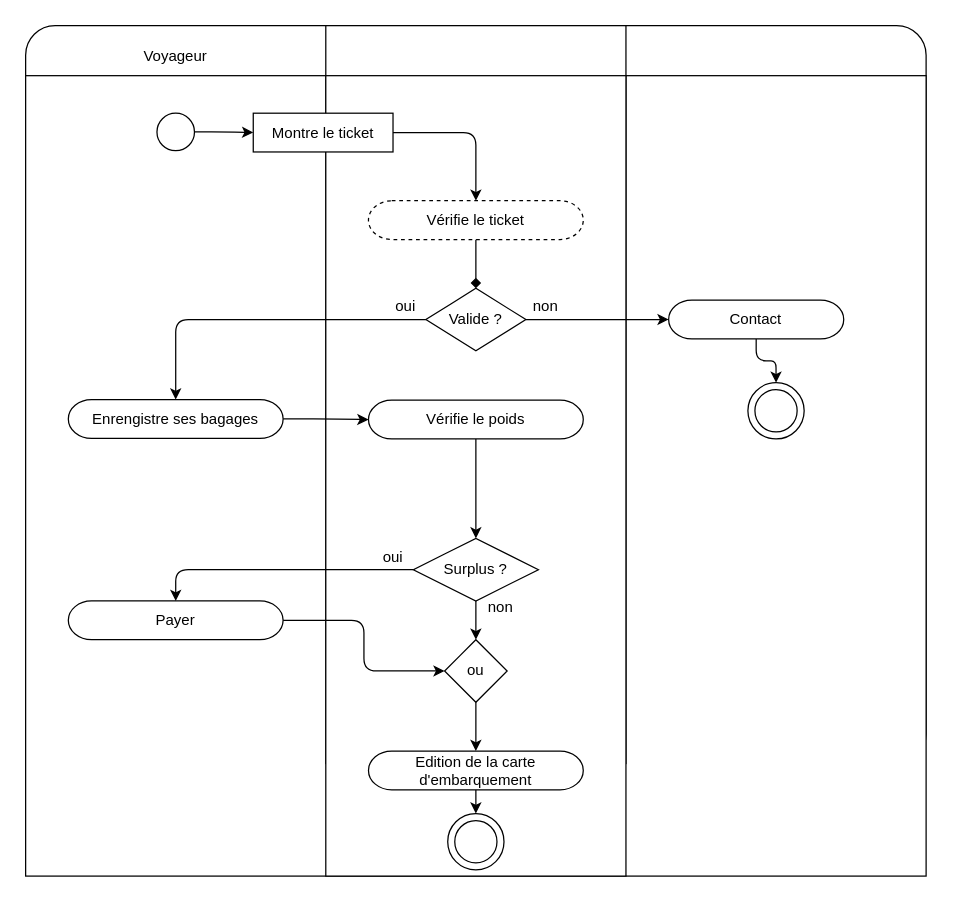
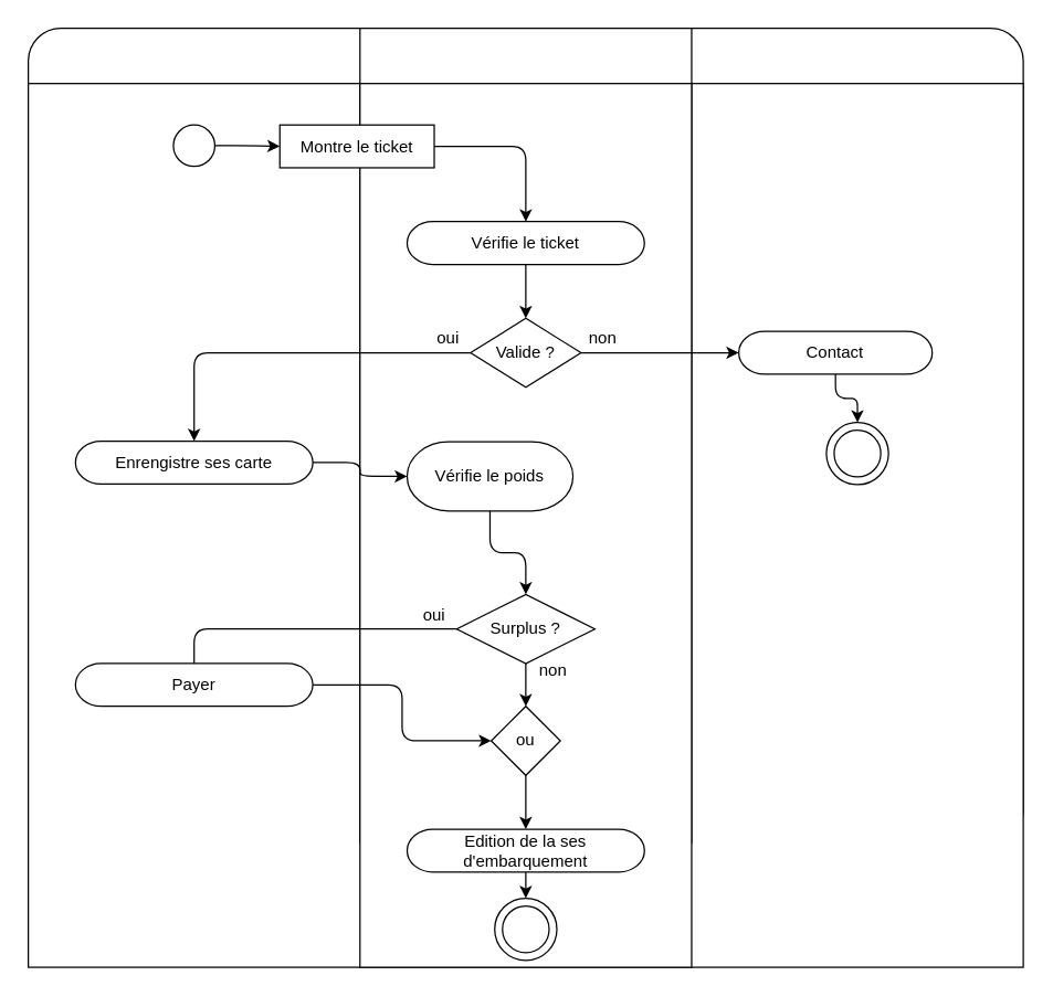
- <mxCell id="6" value="Voyageur" style="text;html=1;strokeColor=none;fillColor=none;align=center;verticalAlign=middle;whiteSpace=wrap;rounded=0;glass=0;" vertex="1" parent="1"><mxGeometry x="110" y="30" width="60" height="30" as="geometry" /></mxCell>
- <mxCell id="12" value="Vérifie le ticket" style="rounded=1;whiteSpace=wrap;html=1;glass=0;arcSize=60;dashed=1;" vertex="1" parent="1"><mxGeometry x="294.12" y="160" width="171.75" height="31" as="geometry" /></mxCell>
+ <mxCell id="12" value="Vérifie le ticket" style="rounded=1;whiteSpace=wrap;html=1;glass=0;arcSize=60;" vertex="1" parent="1"><mxGeometry x="294.12" y="160" width="171.75" height="31" as="geometry" /></mxCell>
- <mxCell id="11" style="edgeStyle=orthogonalEdgeStyle;html=1;exitX=0.5;exitY=1;exitDx=0;exitDy=0;endArrow=diamond;" edge="1" parent="1" source="12" target="15"><mxGeometry relative="1" as="geometry" /></mxCell>
+ <mxCell id="11" style="edgeStyle=orthogonalEdgeStyle;html=1;exitX=0.5;exitY=1;exitDx=0;exitDy=0;" edge="1" parent="1" source="12" target="15"><mxGeometry relative="1" as="geometry" /></mxCell>
- <mxCell id="17" value="Enrengistre ses bagages" style="rounded=1;whiteSpace=wrap;html=1;glass=0;arcSize=60;" vertex="1" parent="1"><mxGeometry x="54.13" y="319" width="171.75" height="31" as="geometry" /></mxCell>
+ <mxCell id="17" value="Enrengistre ses carte" style="rounded=1;whiteSpace=wrap;html=1;glass=0;arcSize=60;" vertex="1" parent="1"><mxGeometry x="54.13" y="319" width="171.75" height="31" as="geometry" /></mxCell>
- <mxCell id="19" value="Vérifie le poids" style="rounded=1;whiteSpace=wrap;html=1;glass=0;arcSize=60;" vertex="1" parent="1"><mxGeometry x="294.13" y="319.5" width="171.75" height="31" as="geometry" /></mxCell>
+ <mxCell id="19" value="Vérifie le poids" style="rounded=1;whiteSpace=wrap;html=1;glass=0;arcSize=60;" vertex="1" parent="1"><mxGeometry x="294.13" y="319.5" width="120" height="50" as="geometry" /></mxCell>
- <mxCell id="21" style="edgeStyle=orthogonalEdgeStyle;html=1;entryX=0.5;entryY=0;entryDx=0;entryDy=0;" edge="1" parent="1" source="22" target="26"><mxGeometry relative="1" as="geometry" /></mxCell>
+ <mxCell id="21" style="edgeStyle=orthogonalEdgeStyle;html=1;entryX=0.5;entryY=0;entryDx=0;entryDy=0;endArrow=none;" edge="1" parent="1" source="22" target="26"><mxGeometry relative="1" as="geometry" /></mxCell>
- <mxCell id="24" value="Edition de la carte d'embarquement" style="rounded=1;whiteSpace=wrap;html=1;glass=0;arcSize=60;" vertex="1" parent="1"><mxGeometry x="294.13" y="600" width="171.75" height="31" as="geometry" /></mxCell>
+ <mxCell id="24" value="Edition de la ses d'embarquement" style="rounded=1;whiteSpace=wrap;html=1;glass=0;arcSize=60;" vertex="1" parent="1"><mxGeometry x="294.13" y="600" width="171.75" height="31" as="geometry" /></mxCell>
